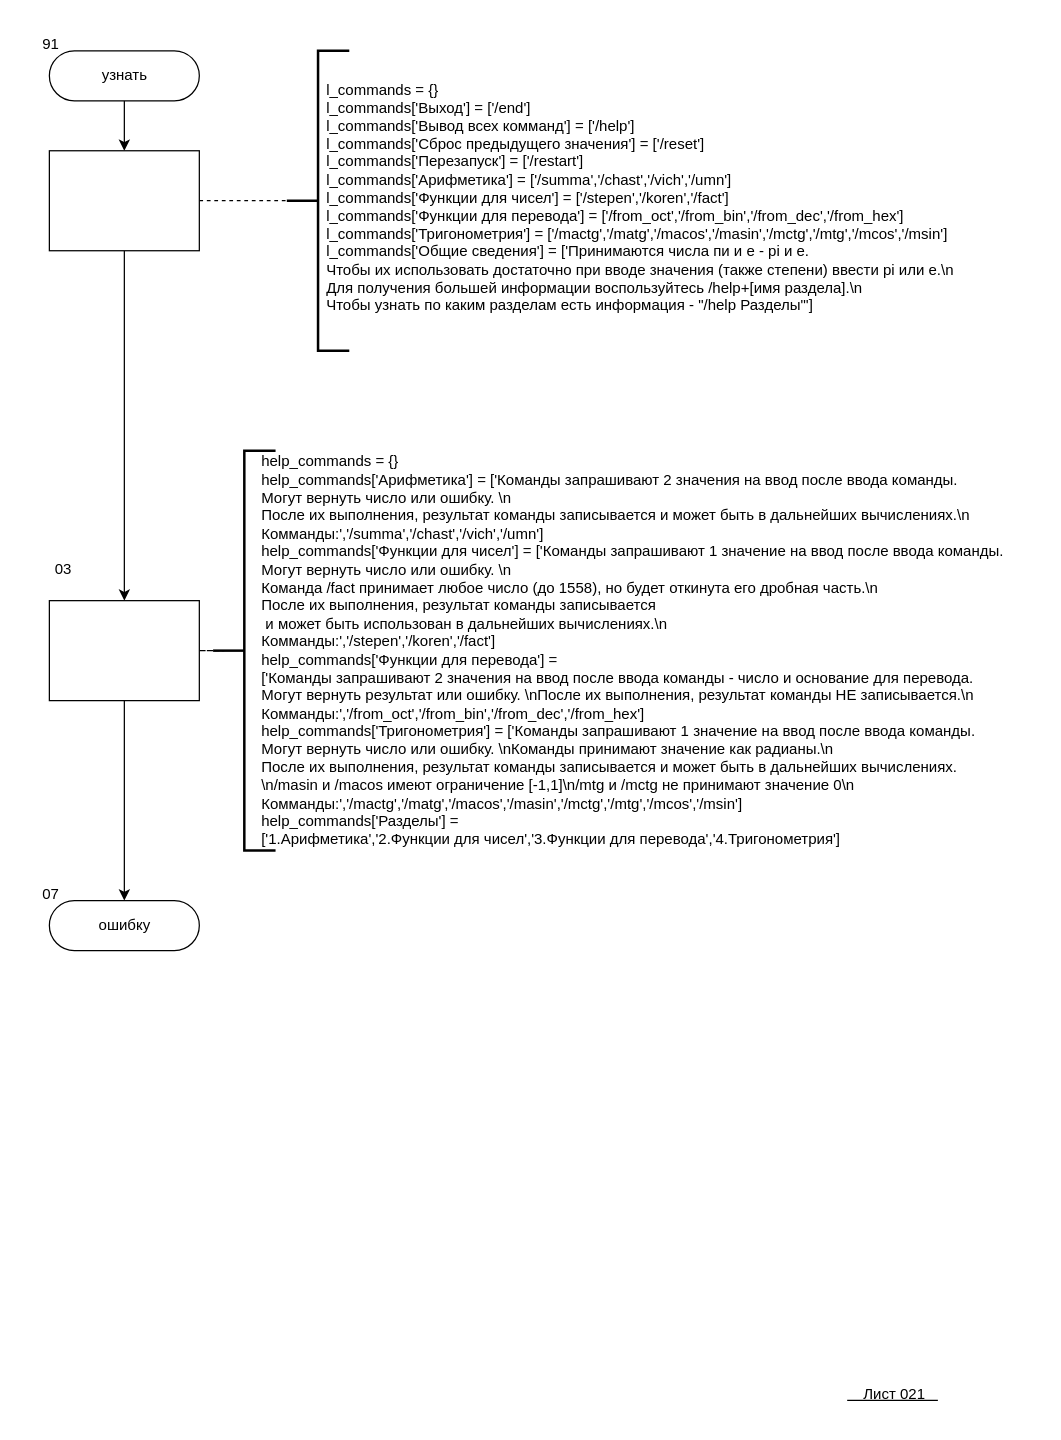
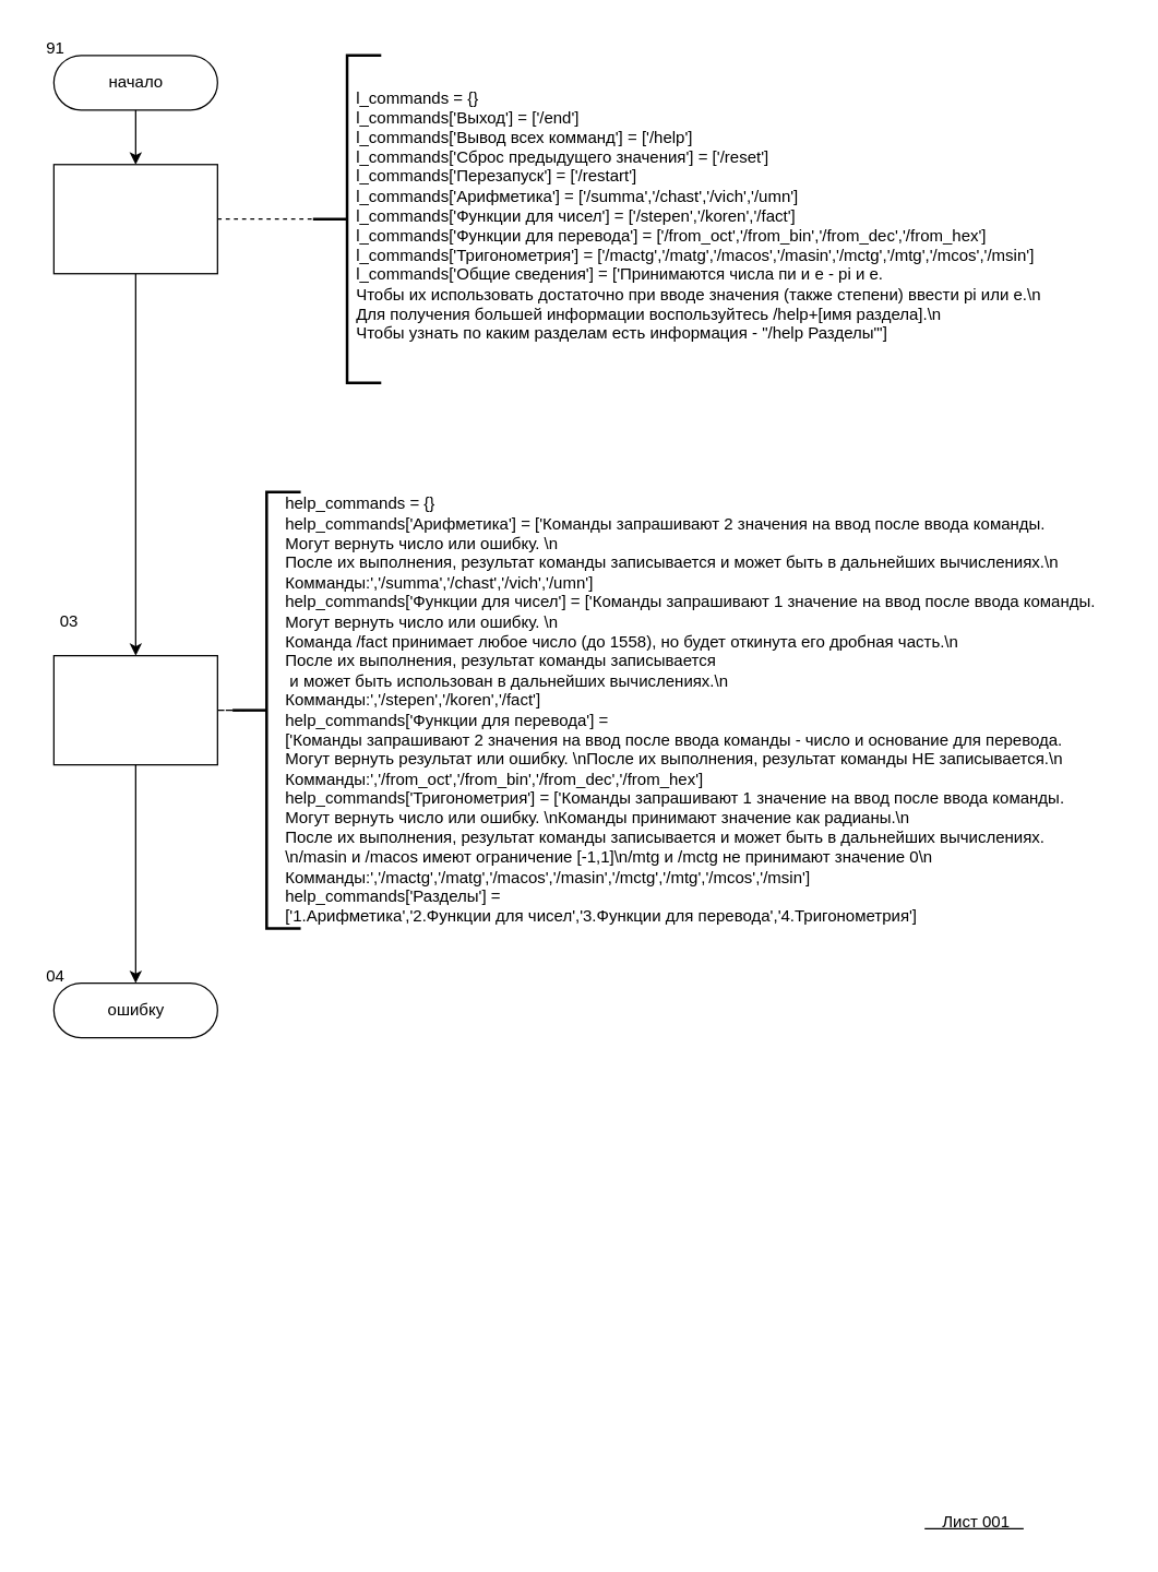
- <mxCell id="3" value="узнать" style="html=1;dashed=0;whitespace=wrap;shape=mxgraph.dfd.start" parent="1" vertex="1"><mxGeometry x="39" y="40" width="120" height="40" as="geometry" /></mxCell>
+ <mxCell id="3" value="начало" style="html=1;dashed=0;whitespace=wrap;shape=mxgraph.dfd.start" parent="1" vertex="1"><mxGeometry x="39" y="40" width="120" height="40" as="geometry" /></mxCell>
- <mxCell id="17" value="07" style="text;html=1;align=center;verticalAlign=middle;resizable=0;points=[];autosize=1;strokeColor=none;fillColor=none;" parent="1" vertex="1"><mxGeometry x="20" y="700" width="40" height="30" as="geometry" /></mxCell>
+ <mxCell id="17" value="04" style="text;html=1;align=center;verticalAlign=middle;resizable=0;points=[];autosize=1;strokeColor=none;fillColor=none;" parent="1" vertex="1"><mxGeometry x="20" y="700" width="40" height="30" as="geometry" /></mxCell>
- <mxCell id="18" value="Лист 021" style="text;html=1;align=center;verticalAlign=middle;resizable=0;points=[];autosize=1;strokeColor=none;fillColor=none;" vertex="1" parent="1"><mxGeometry x="680" y="1100" width="70" height="30" as="geometry" /></mxCell>
+ <mxCell id="18" value="Лист 001" style="text;html=1;align=center;verticalAlign=middle;resizable=0;points=[];autosize=1;strokeColor=none;fillColor=none;" vertex="1" parent="1"><mxGeometry x="680" y="1100" width="70" height="30" as="geometry" /></mxCell>
